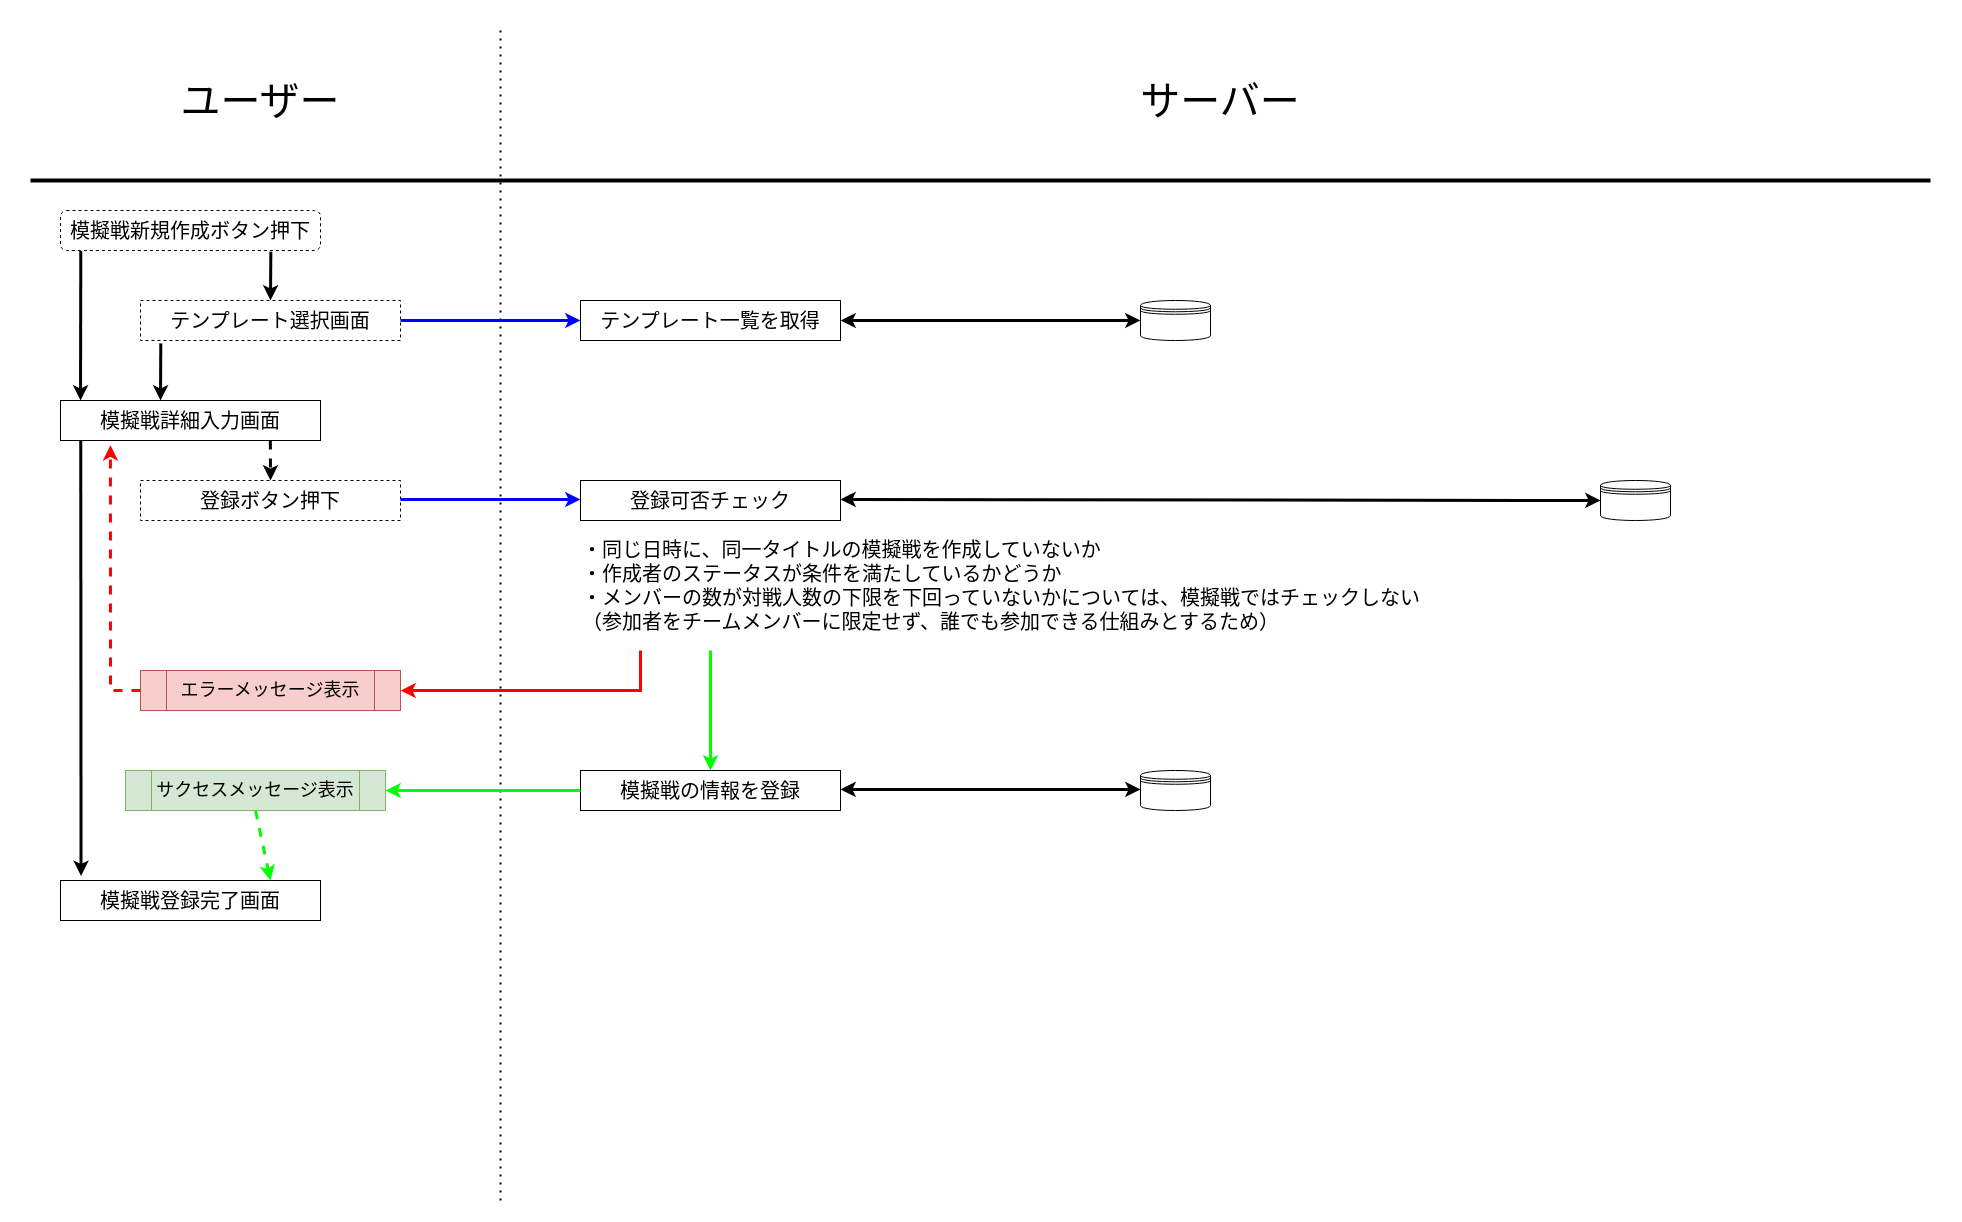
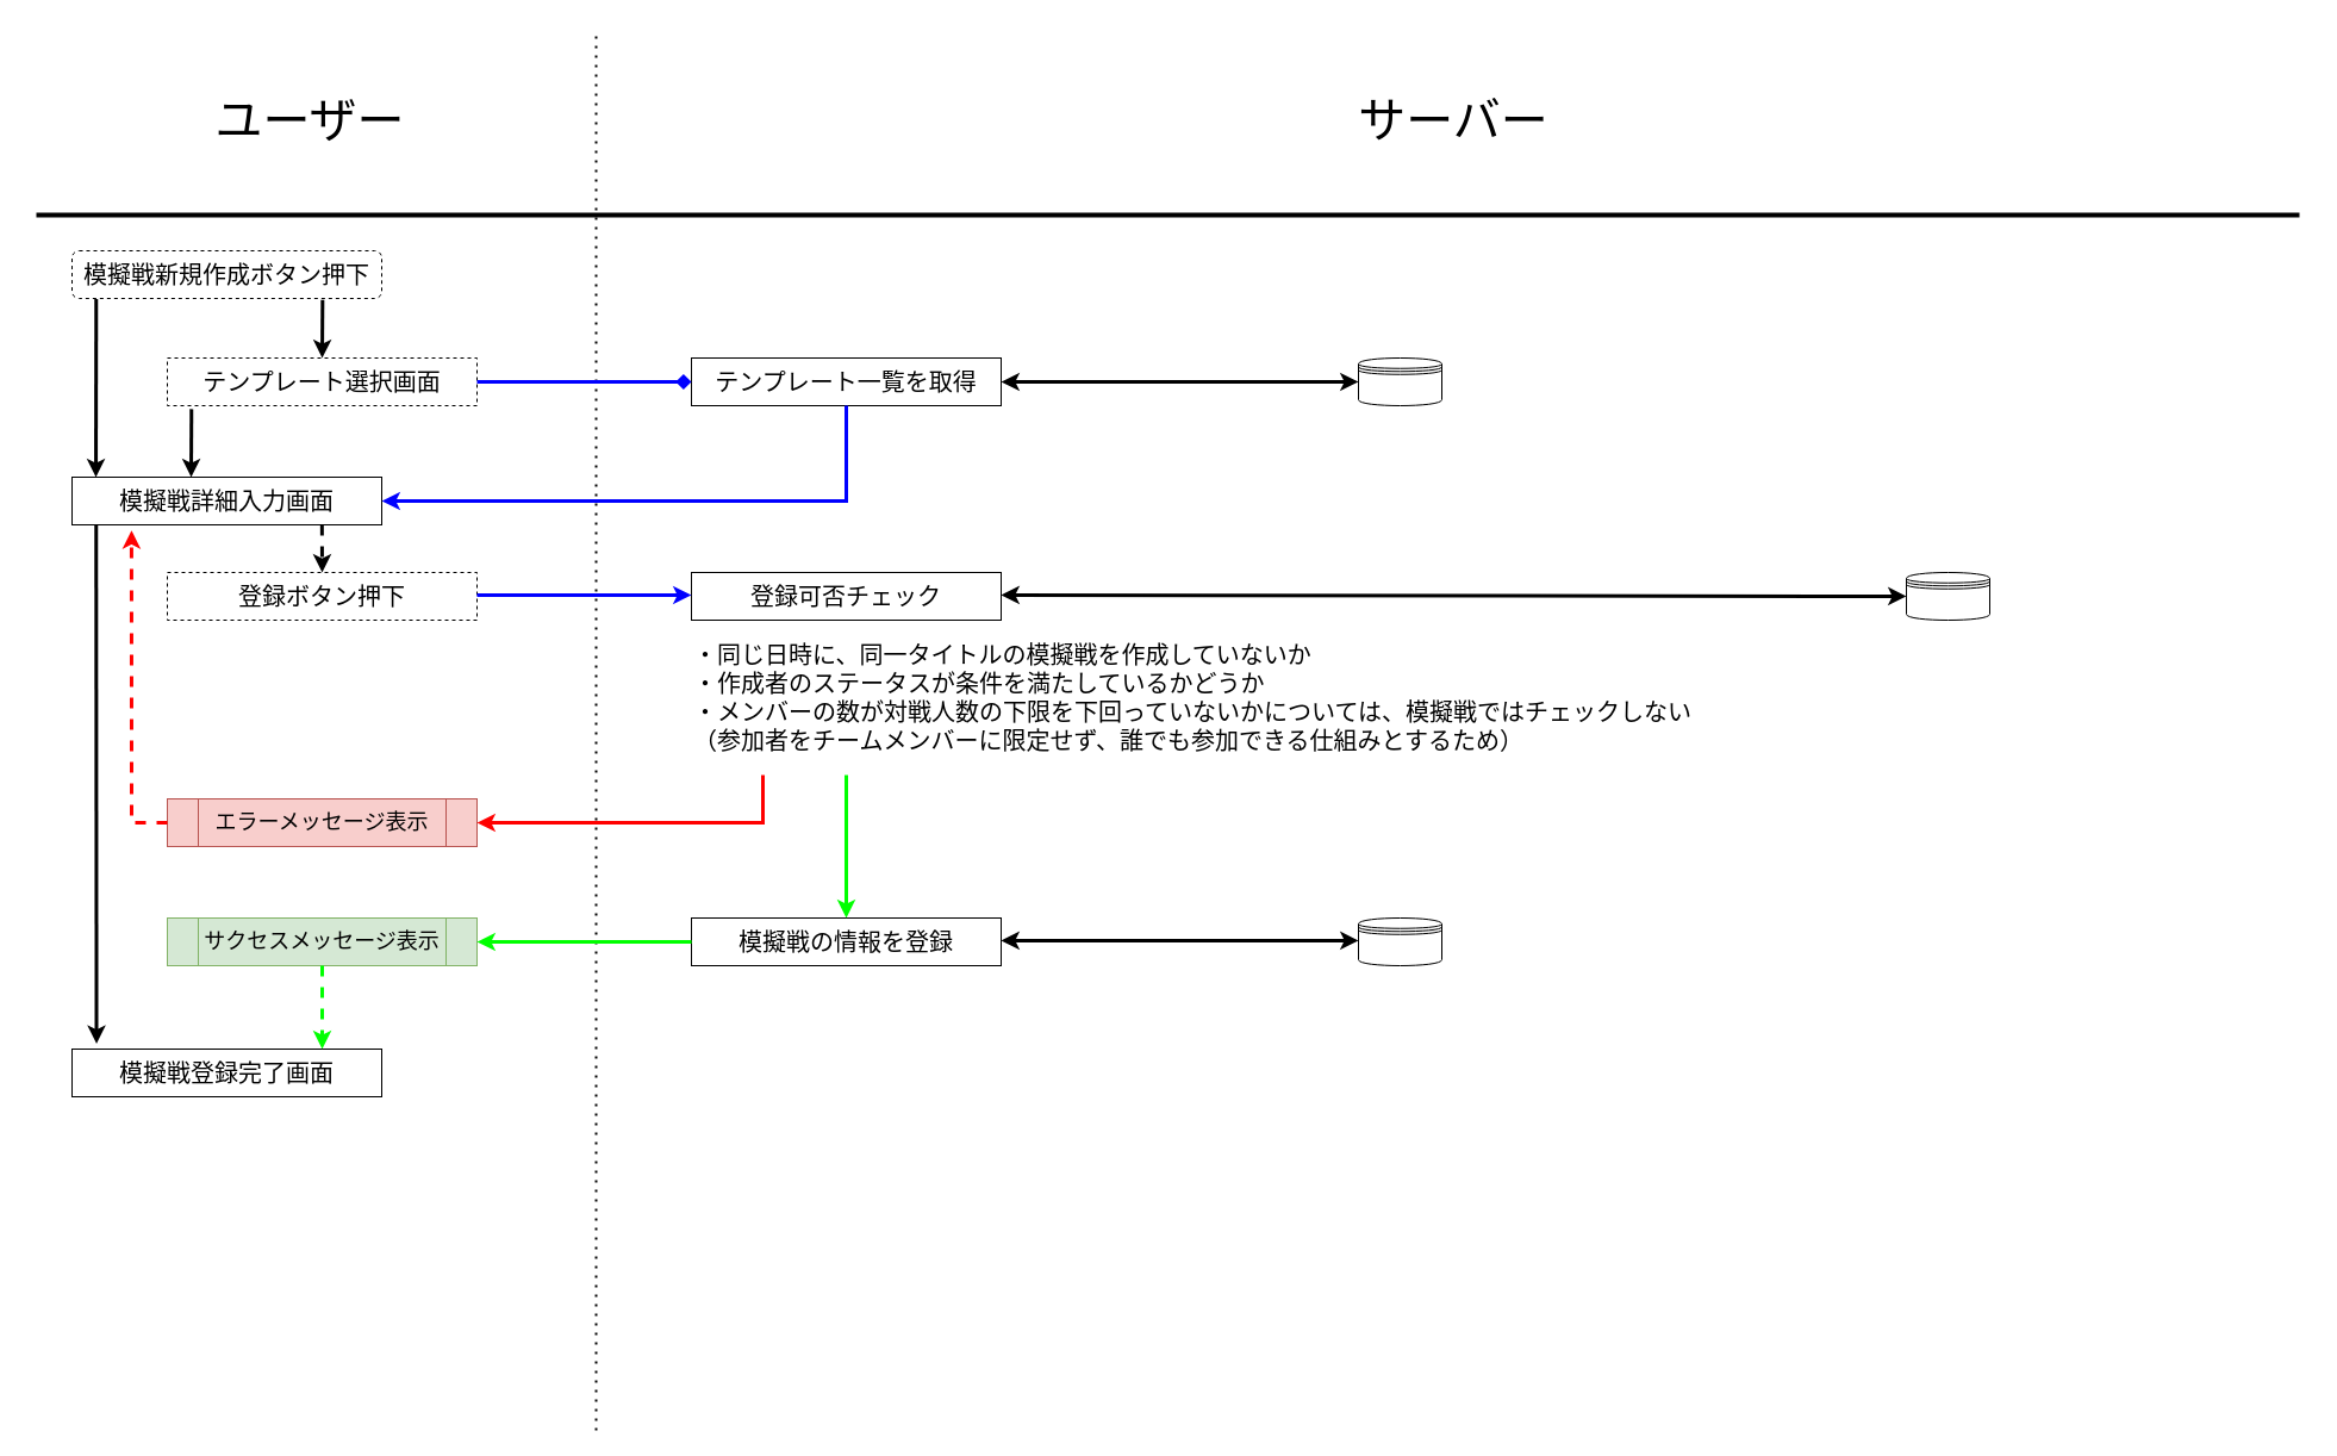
- <mxCell id="13" value="" style="endArrow=classic;html=1;rounded=0;fontSize=15;strokeColor=#0000FF;strokeWidth=3;exitX=1;exitY=0.5;exitDx=0;exitDy=0;entryX=0;entryY=0.5;entryDx=0;entryDy=0;" edge="1" parent="1" source="7" target="12"><mxGeometry width="50" height="50" relative="1" as="geometry"><mxPoint x="620" y="470" as="sourcePoint" /><mxPoint x="720" y="390" as="targetPoint" /></mxGeometry></mxCell>
+ <mxCell id="13" value="" style="endArrow=diamond;html=1;rounded=0;fontSize=15;strokeColor=#0000FF;strokeWidth=3;exitX=1;exitY=0.5;exitDx=0;exitDy=0;entryX=0;entryY=0.5;entryDx=0;entryDy=0;" edge="1" parent="1" source="7" target="12"><mxGeometry width="50" height="50" relative="1" as="geometry"><mxPoint x="620" y="470" as="sourcePoint" /><mxPoint x="720" y="390" as="targetPoint" /></mxGeometry></mxCell>
+ <mxCell id="16" value="" style="endArrow=classic;html=1;rounded=0;fontSize=15;strokeColor=#0000FF;strokeWidth=3;exitX=0.5;exitY=1;exitDx=0;exitDy=0;entryX=1;entryY=0.5;entryDx=0;entryDy=0;" edge="1" parent="1" source="12" target="9"><mxGeometry width="50" height="50" relative="1" as="geometry"><mxPoint x="790" y="510" as="sourcePoint" /><mxPoint x="840" y="460" as="targetPoint" /><Array as="points"><mxPoint x="710" y="420" /></Array></mxGeometry></mxCell>
- <mxCell id="27" value="サクセスメッセージ表示" style="shape=process;whiteSpace=wrap;html=1;backgroundOutline=1;fontSize=18;fillColor=#d5e8d4;strokeColor=#82b366;" vertex="1" parent="1"><mxGeometry x="125" y="770" width="260" height="40" as="geometry" /></mxCell>
+ <mxCell id="27" value="サクセスメッセージ表示" style="shape=process;whiteSpace=wrap;html=1;backgroundOutline=1;fontSize=18;fillColor=#d5e8d4;strokeColor=#82b366;" vertex="1" parent="1"><mxGeometry x="140" y="770" width="260" height="40" as="geometry" /></mxCell>
